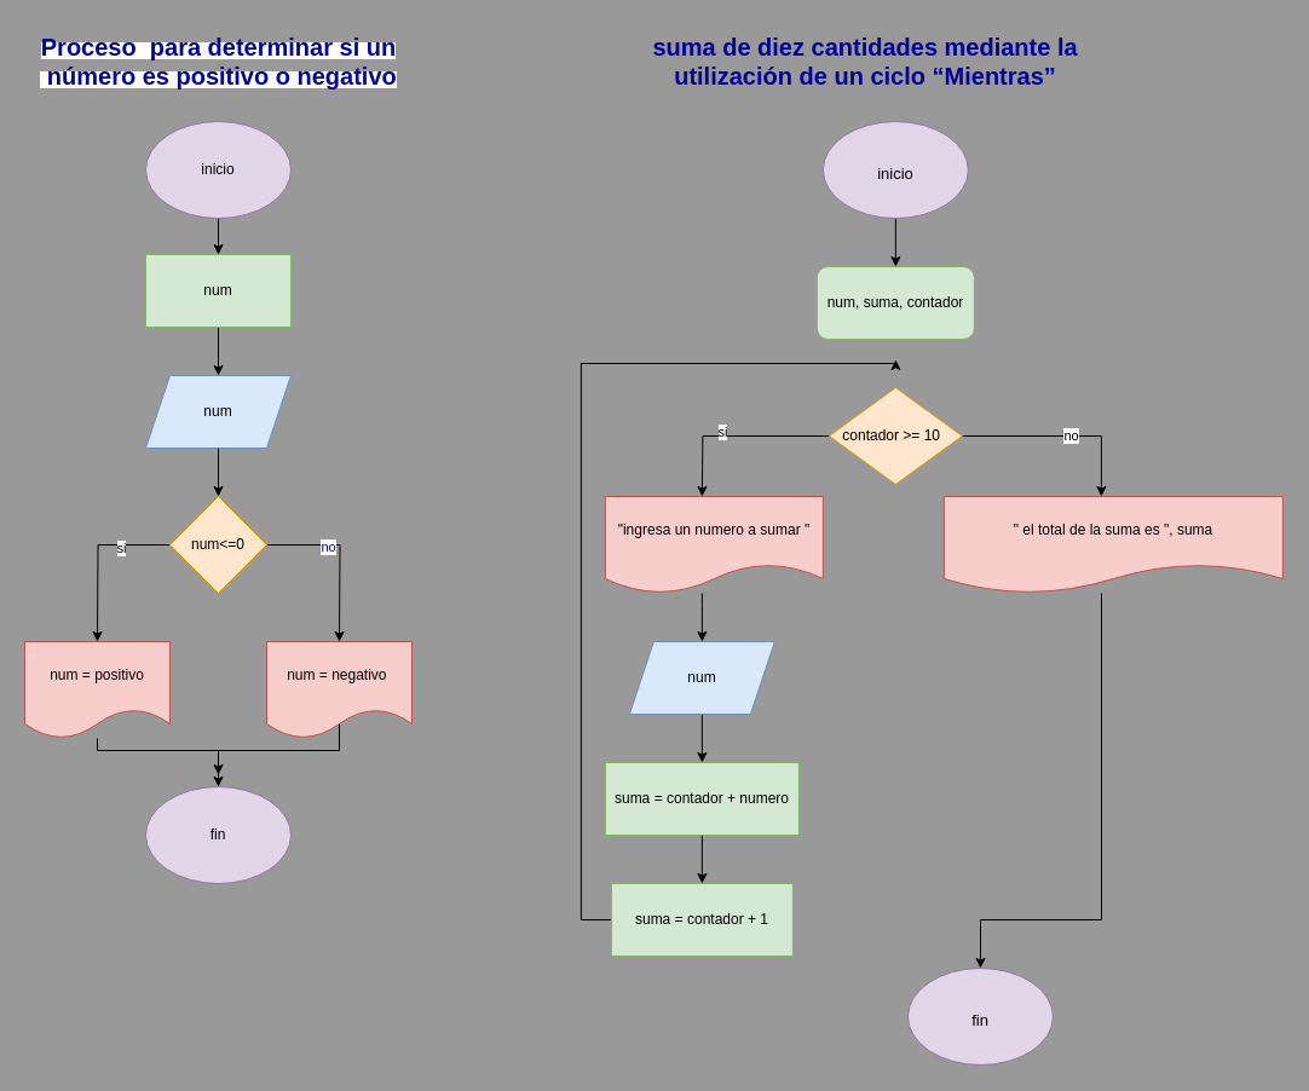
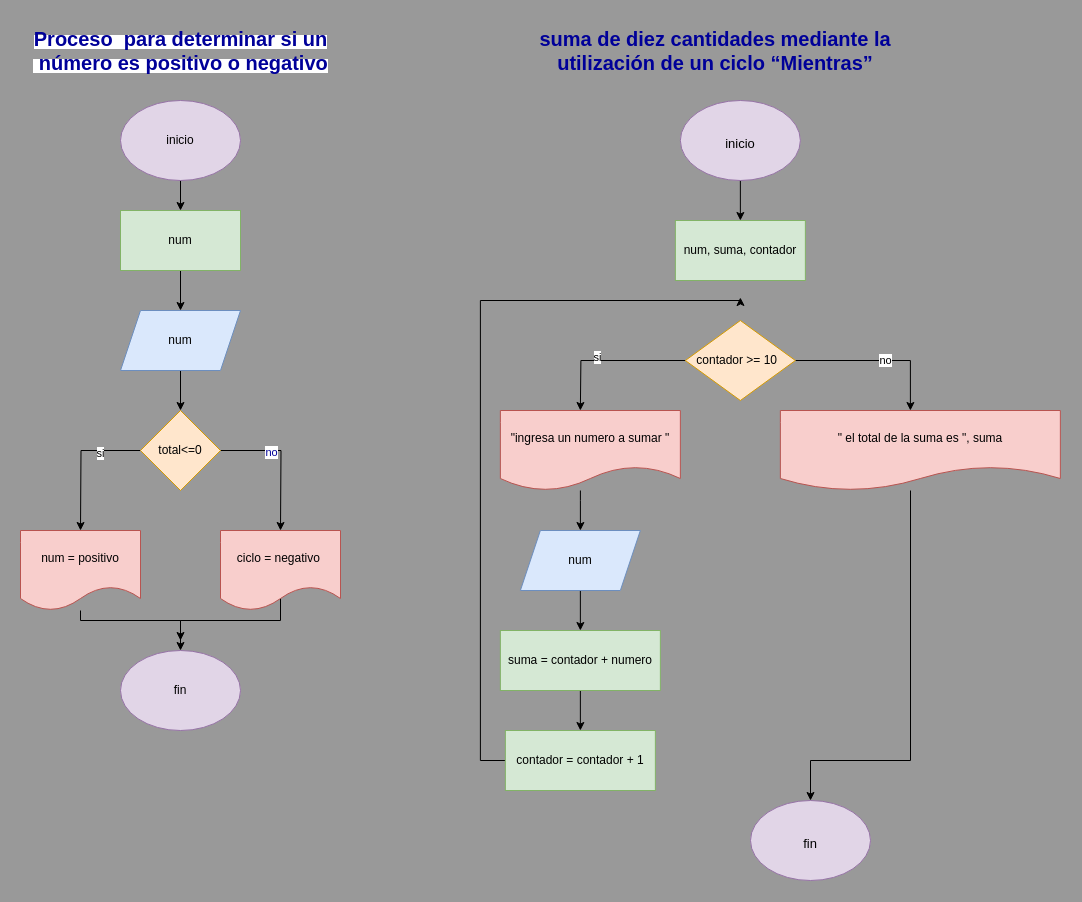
- <mxCell id="21" value="num, suma, contador" style="whiteSpace=wrap;html=1;fillColor=#d5e8d4;strokeColor=#82b366;rounded=1;" parent="1" vertex="1"><mxGeometry x="674.86" y="220" width="130" height="60" as="geometry" /></mxCell>
+ <mxCell id="21" value="num, suma, contador" style="rounded=0;whiteSpace=wrap;html=1;fillColor=#d5e8d4;strokeColor=#82b366;" parent="1" vertex="1"><mxGeometry x="674.86" y="220" width="130" height="60" as="geometry" /></mxCell>
- <mxCell id="10" value="num&amp;lt;=0" style="rhombus;whiteSpace=wrap;html=1;fillColor=#ffe6cc;strokeColor=#d79b00;" parent="1" vertex="1"><mxGeometry x="140" y="410" width="80" height="80" as="geometry" /></mxCell>
+ <mxCell id="10" value="total&amp;lt;=0" style="rhombus;whiteSpace=wrap;html=1;fillColor=#ffe6cc;strokeColor=#d79b00;" parent="1" vertex="1"><mxGeometry x="140" y="410" width="80" height="80" as="geometry" /></mxCell>
- <mxCell id="17" value="num = negativo&amp;nbsp;" style="shape=document;whiteSpace=wrap;html=1;boundedLbl=1;fillColor=#f8cecc;strokeColor=#b85450;" parent="1" vertex="1"><mxGeometry x="220" y="530" width="120" height="80" as="geometry" /></mxCell>
+ <mxCell id="17" value="ciclo = negativo&amp;nbsp;" style="shape=document;whiteSpace=wrap;html=1;boundedLbl=1;fillColor=#f8cecc;strokeColor=#b85450;" parent="1" vertex="1"><mxGeometry x="220" y="530" width="120" height="80" as="geometry" /></mxCell>
- <mxCell id="34" value="suma = contador + 1" style="rounded=0;whiteSpace=wrap;html=1;fillColor=#d5e8d4;strokeColor=#82b366;" parent="1" vertex="1"><mxGeometry x="504.86" y="730" width="150" height="60" as="geometry" /></mxCell>
+ <mxCell id="34" value="contador = contador + 1" style="rounded=0;whiteSpace=wrap;html=1;fillColor=#d5e8d4;strokeColor=#82b366;" parent="1" vertex="1"><mxGeometry x="504.86" y="730" width="150" height="60" as="geometry" /></mxCell>
